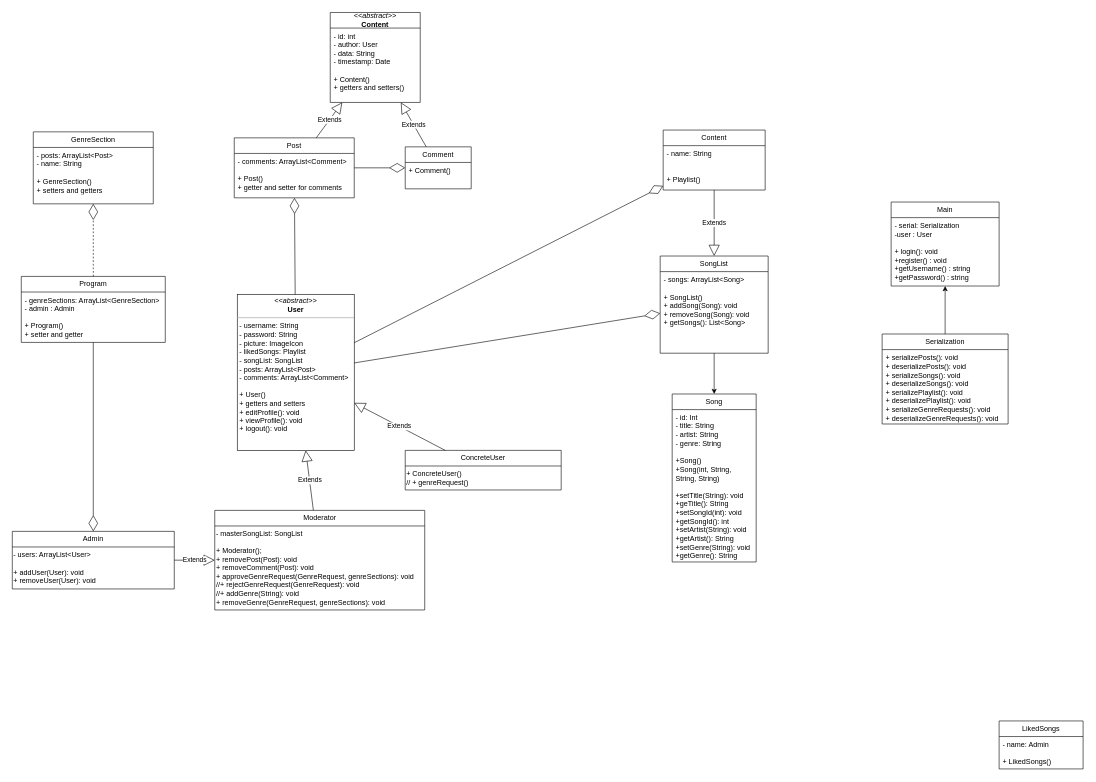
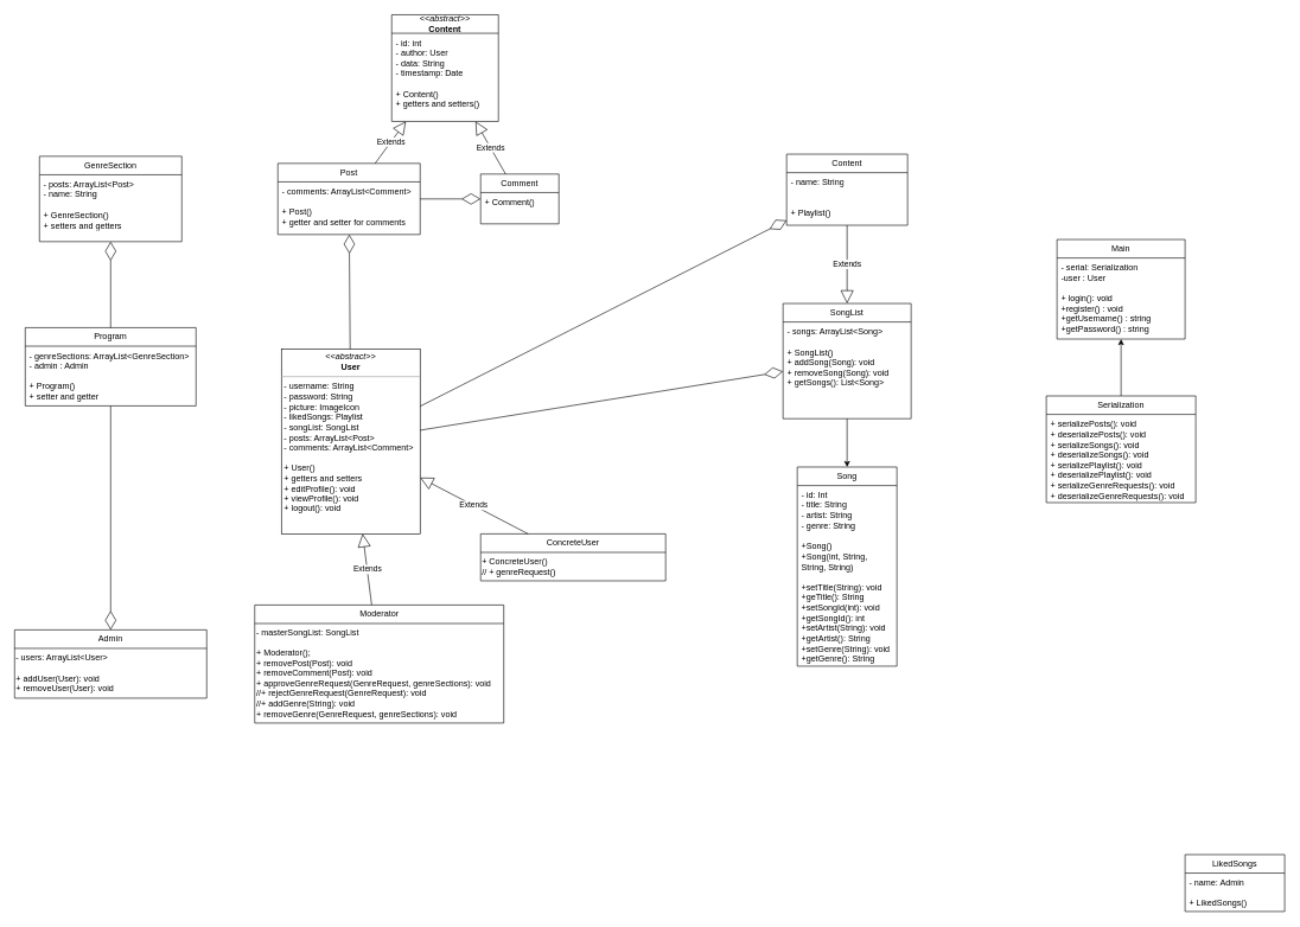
- <mxCell id="40" value="" style="endArrow=diamondThin;endFill=0;endSize=24;html=1;dashed=1;" parent="1" source="38" target="36" edge="1"><mxGeometry width="160" relative="1" as="geometry"><mxPoint x="215.467" y="760" as="sourcePoint" /><mxPoint x="214.287" y="599" as="targetPoint" /></mxGeometry></mxCell>
+ <mxCell id="40" value="" style="endArrow=diamondThin;endFill=0;endSize=24;html=1;" parent="1" source="38" target="36" edge="1"><mxGeometry width="160" relative="1" as="geometry"><mxPoint x="215.467" y="760" as="sourcePoint" /><mxPoint x="214.287" y="599" as="targetPoint" /></mxGeometry></mxCell>
- <mxCell id="43" value="Extends" style="endArrow=block;endSize=16;endFill=0;html=1;rounded=0;" parent="1" source="3" target="5" edge="1"><mxGeometry width="160" relative="1" as="geometry"><mxPoint x="589.997" y="833" as="sourcePoint" /><mxPoint x="490" y="830" as="targetPoint" /></mxGeometry></mxCell>
